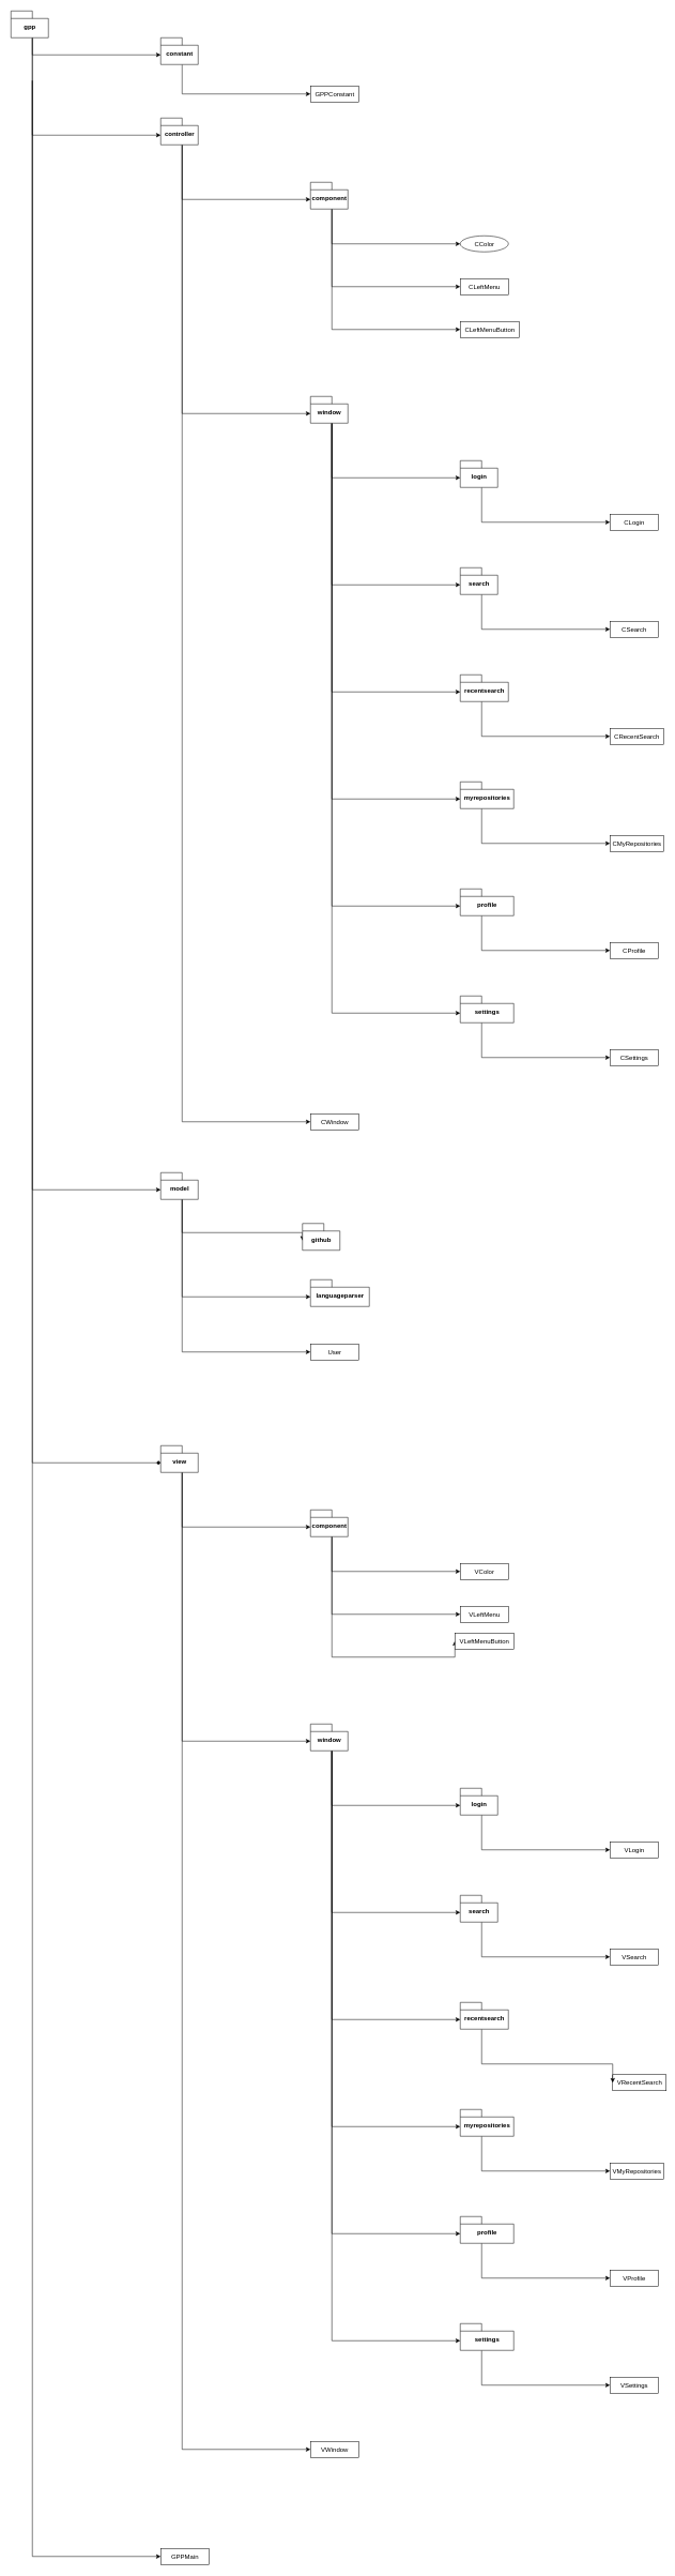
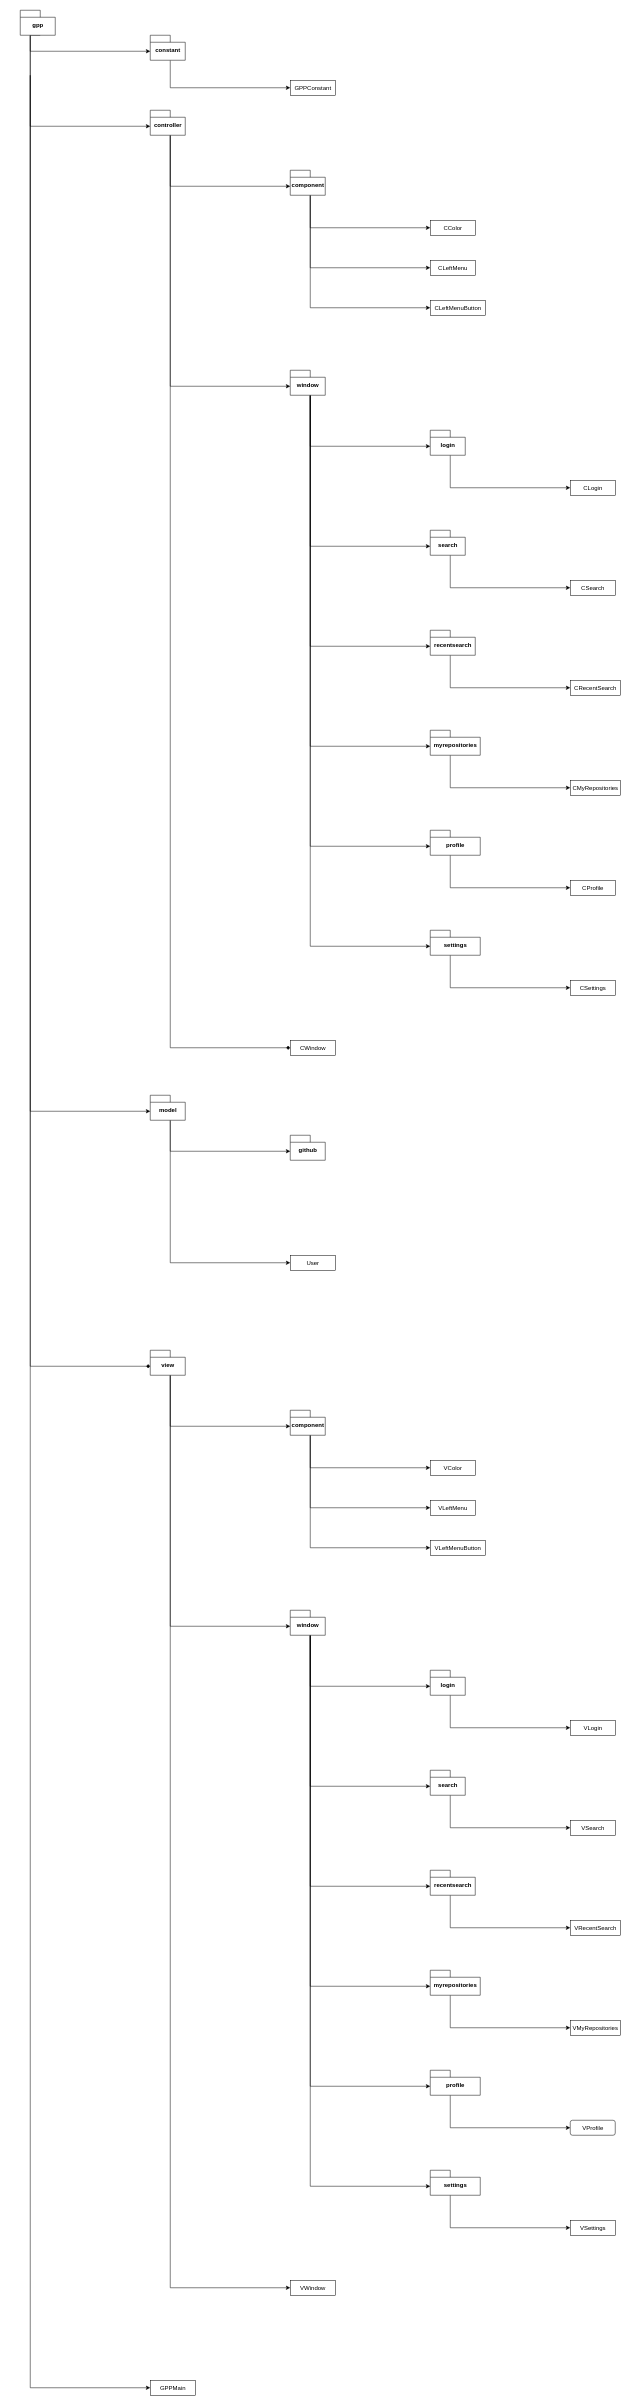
- <mxCell id="7" value="gpp" style="shape=folder;fontStyle=1;spacingTop=10;tabWidth=40;tabHeight=14;tabPosition=left;html=1;" parent="1" vertex="1"><mxGeometry x="20" y="20" width="70" height="50" as="geometry" /></mxCell>
+ <mxCell id="7" value="gpp" style="shape=folder;fontStyle=1;spacingTop=10;tabWidth=40;tabHeight=14;tabPosition=left;html=1;" parent="1" vertex="1"><mxGeometry x="40" y="20" width="70" height="50" as="geometry" /></mxCell>
- <mxCell id="83" value="CColor" style="ellipse;html=1;" parent="1" vertex="1"><mxGeometry x="860" y="440" width="90" height="30" as="geometry" /></mxCell>
+ <mxCell id="83" value="CColor" style="html=1;" parent="1" vertex="1"><mxGeometry x="860" y="440" width="90" height="30" as="geometry" /></mxCell>
- <mxCell id="10" style="edgeStyle=orthogonalEdgeStyle;rounded=0;orthogonalLoop=1;jettySize=auto;html=1;entryX=0;entryY=0.5;entryDx=0;entryDy=0;" parent="1" source="11" target="57" edge="1"><mxGeometry relative="1" as="geometry"><Array as="points"><mxPoint x="340" y="2095" /></Array></mxGeometry></mxCell>
+ <mxCell id="10" style="edgeStyle=orthogonalEdgeStyle;rounded=0;orthogonalLoop=1;jettySize=auto;html=1;entryX=0;entryY=0.5;entryDx=0;entryDy=0;endArrow=diamond;" parent="1" source="11" target="57" edge="1"><mxGeometry relative="1" as="geometry"><Array as="points"><mxPoint x="340" y="2095" /></Array></mxGeometry></mxCell>
- <mxCell id="89" value="github" style="shape=folder;fontStyle=1;spacingTop=10;tabWidth=40;tabHeight=14;tabPosition=left;html=1;" parent="1" vertex="1"><mxGeometry x="565" y="2285" width="70" height="50" as="geometry" /></mxCell>
+ <mxCell id="89" value="github" style="shape=folder;fontStyle=1;spacingTop=10;tabWidth=40;tabHeight=14;tabPosition=left;html=1;" parent="1" vertex="1"><mxGeometry x="580" y="2270" width="70" height="50" as="geometry" /></mxCell>
- <mxCell id="90" value="languageparser" style="shape=folder;fontStyle=1;spacingTop=10;tabWidth=40;tabHeight=14;tabPosition=left;html=1;" parent="1" vertex="1"><mxGeometry x="580" y="2390" width="110" height="50" as="geometry" /></mxCell>
- <mxCell id="17" style="edgeStyle=orthogonalEdgeStyle;rounded=0;orthogonalLoop=1;jettySize=auto;html=1;entryX=0;entryY=0;entryDx=0;entryDy=32;entryPerimeter=0;" parent="1" source="19" target="90" edge="1"><mxGeometry relative="1" as="geometry"><Array as="points"><mxPoint x="340" y="2422" /></Array></mxGeometry></mxCell>
- <mxCell id="52" value="VLeftMenuButton" style="html=1;" parent="1" vertex="1"><mxGeometry x="850" y="3050" width="110" height="30" as="geometry" /></mxCell>
+ <mxCell id="52" value="VLeftMenuButton" style="html=1;" parent="1" vertex="1"><mxGeometry x="860" y="3080" width="110" height="30" as="geometry" /></mxCell>
- <mxCell id="34" value="VRecentSearch" style="html=1;" parent="1" vertex="1"><mxGeometry x="1145" y="3875" width="100" height="30" as="geometry" /></mxCell>
+ <mxCell id="34" value="VRecentSearch" style="html=1;" parent="1" vertex="1"><mxGeometry x="1140" y="3840" width="100" height="30" as="geometry" /></mxCell>
- <mxCell id="36" value="VProfile" style="html=1;" parent="1" vertex="1"><mxGeometry x="1140" y="4240" width="90" height="30" as="geometry" /></mxCell>
+ <mxCell id="36" value="VProfile" style="html=1;rounded=1;" parent="1" vertex="1"><mxGeometry x="1140" y="4240" width="90" height="30" as="geometry" /></mxCell>
